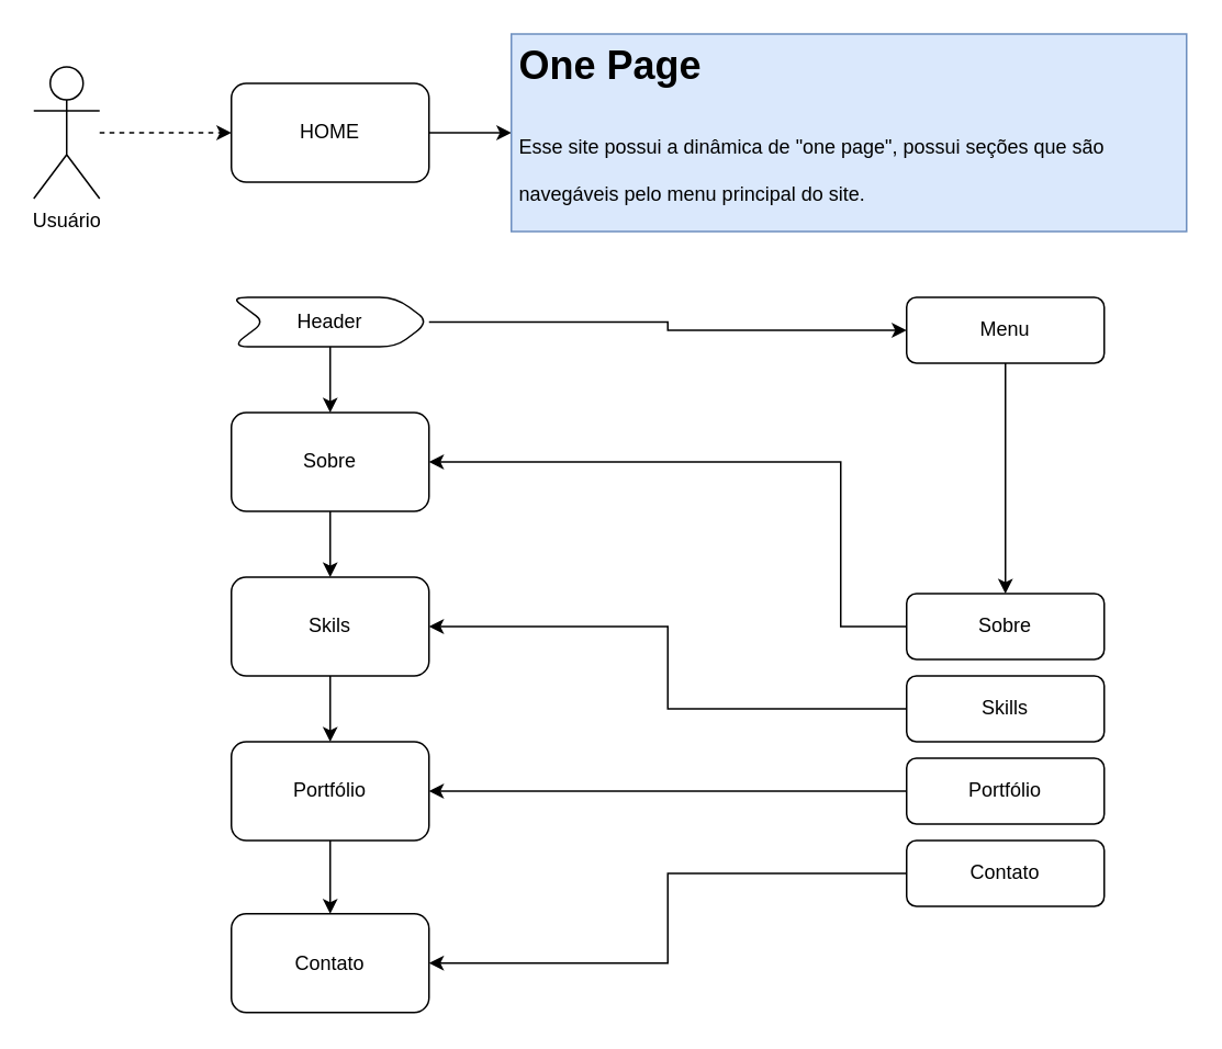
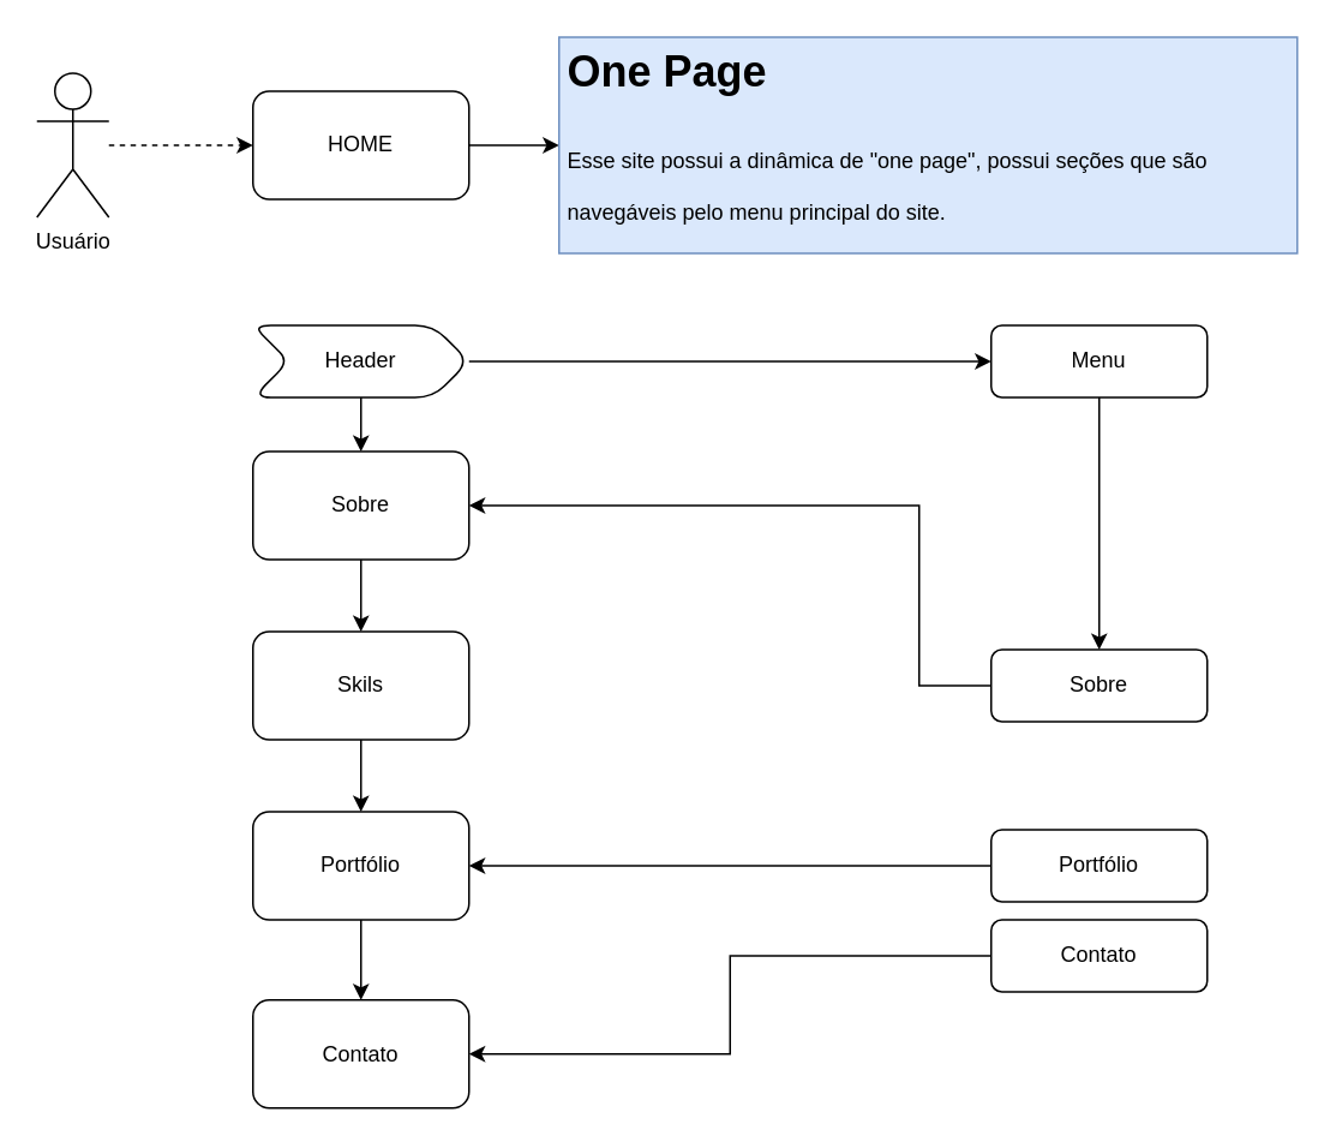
- <mxCell id="8" value="Header" style="shape=step;perimeter=stepPerimeter;whiteSpace=wrap;html=1;fixedSize=1;rounded=1;" vertex="1" parent="1"><mxGeometry x="140" y="180" width="120" height="30" as="geometry" /></mxCell>
+ <mxCell id="8" value="Header" style="shape=step;perimeter=stepPerimeter;whiteSpace=wrap;html=1;fixedSize=1;rounded=1;" vertex="1" parent="1"><mxGeometry x="140" y="180" width="120" height="40" as="geometry" /></mxCell>
- <mxCell id="13" style="edgeStyle=orthogonalEdgeStyle;rounded=0;orthogonalLoop=1;jettySize=auto;html=1;exitX=0;exitY=0.5;exitDx=0;exitDy=0;entryX=1;entryY=0.5;entryDx=0;entryDy=0;" edge="1" parent="1" source="14" target="23"><mxGeometry relative="1" as="geometry"><mxPoint x="310" y="370" as="targetPoint" /></mxGeometry></mxCell>
- <mxCell id="14" value="Skills" style="whiteSpace=wrap;html=1;rounded=1;" vertex="1" parent="1"><mxGeometry x="550" y="410" width="120" height="40" as="geometry" /></mxCell>
